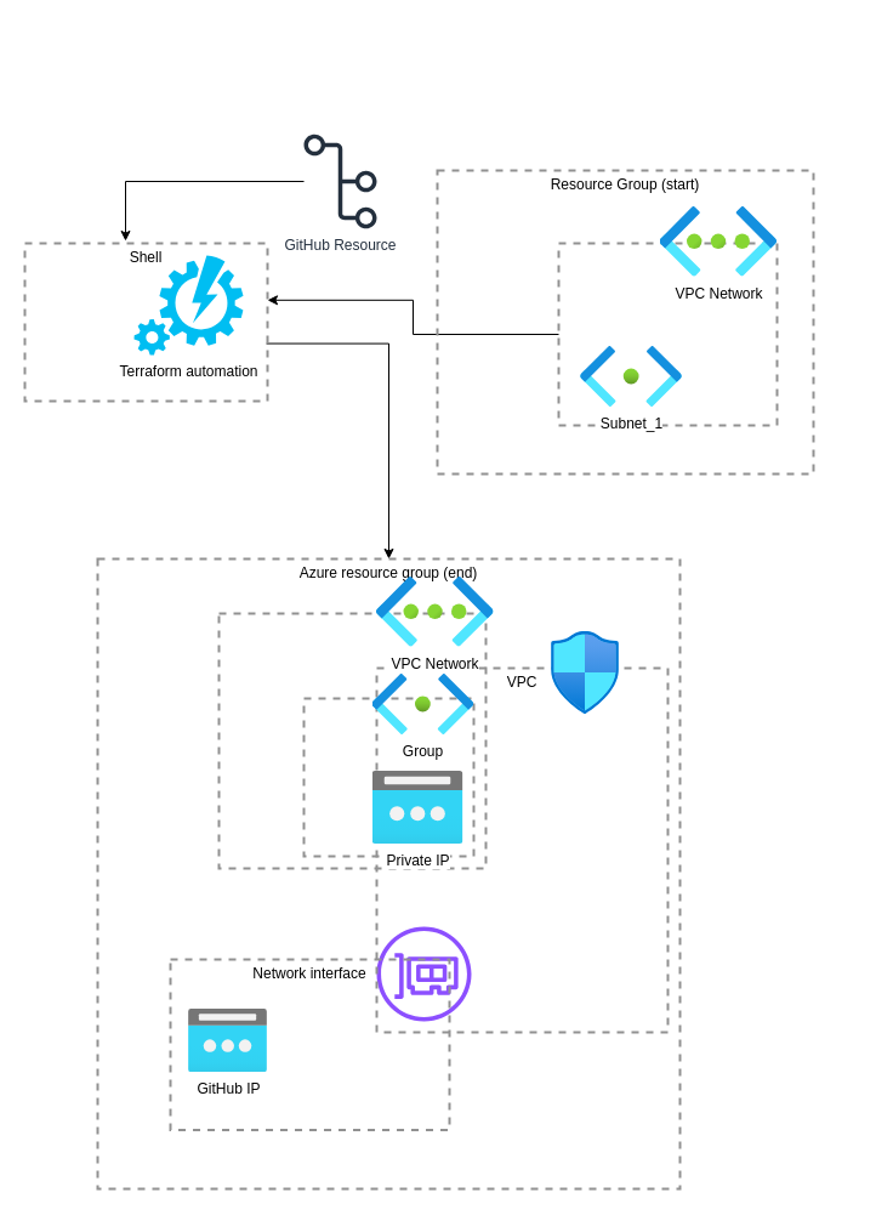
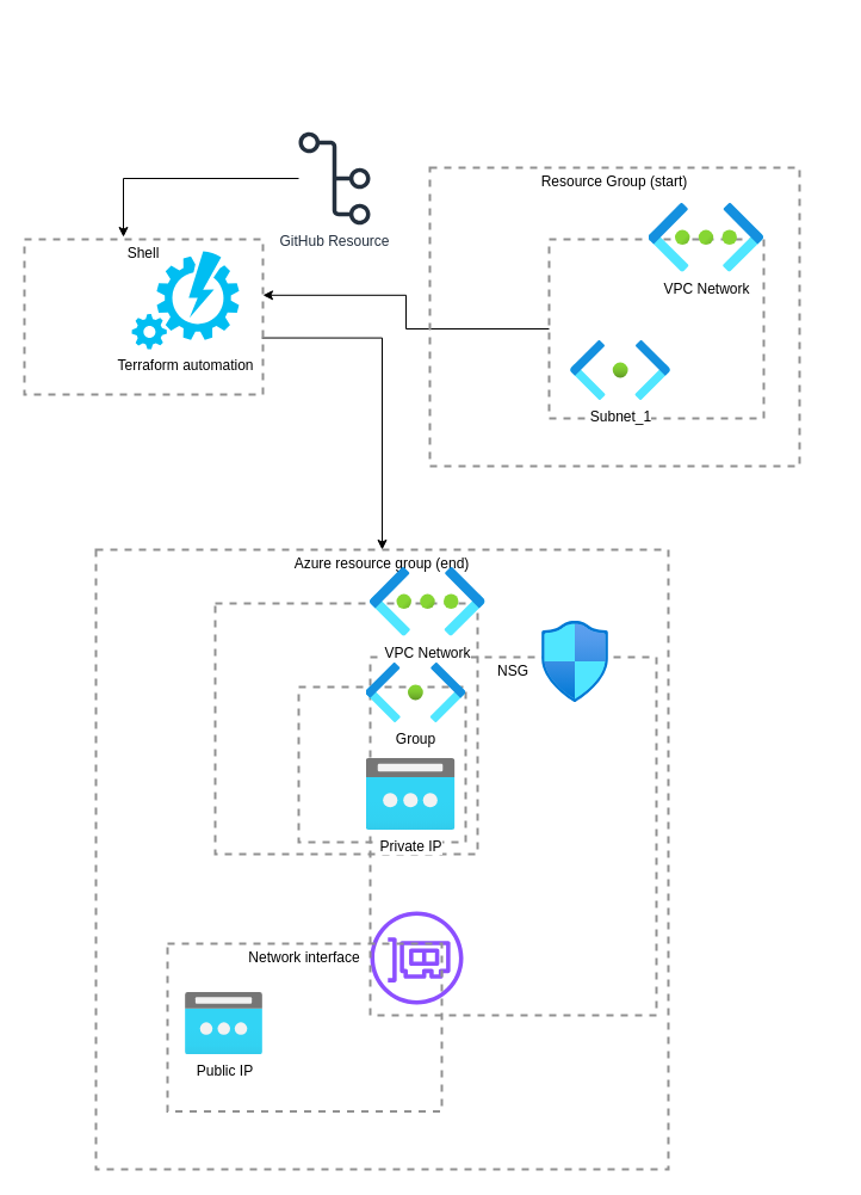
- <mxCell id="8" value="VPC" style="fontStyle=0;verticalAlign=top;align=center;spacingTop=-2;fillColor=none;rounded=0;whiteSpace=wrap;html=1;strokeColor=#919191;strokeWidth=2;dashed=1;container=1;collapsible=0;expand=0;recursiveResize=0;" vertex="1" parent="5"><mxGeometry x="230" y="90" width="240" height="300" as="geometry" /></mxCell>
+ <mxCell id="8" value="NSG" style="fontStyle=0;verticalAlign=top;align=center;spacingTop=-2;fillColor=none;rounded=0;whiteSpace=wrap;html=1;strokeColor=#919191;strokeWidth=2;dashed=1;container=1;collapsible=0;expand=0;recursiveResize=0;" vertex="1" parent="5"><mxGeometry x="230" y="90" width="240" height="300" as="geometry" /></mxCell>
- <mxCell id="18" value="GitHub IP" style="image;aspect=fixed;html=1;points=[];align=center;fontSize=12;image=img/lib/azure2/networking/Public_IP_Addresses.svg;" vertex="1" parent="17"><mxGeometry x="15" y="41.075" width="65" height="52" as="geometry" /></mxCell>
+ <mxCell id="18" value="Public IP" style="image;aspect=fixed;html=1;points=[];align=center;fontSize=12;image=img/lib/azure2/networking/Public_IP_Addresses.svg;" vertex="1" parent="17"><mxGeometry x="15" y="41.075" width="65" height="52" as="geometry" /></mxCell>
